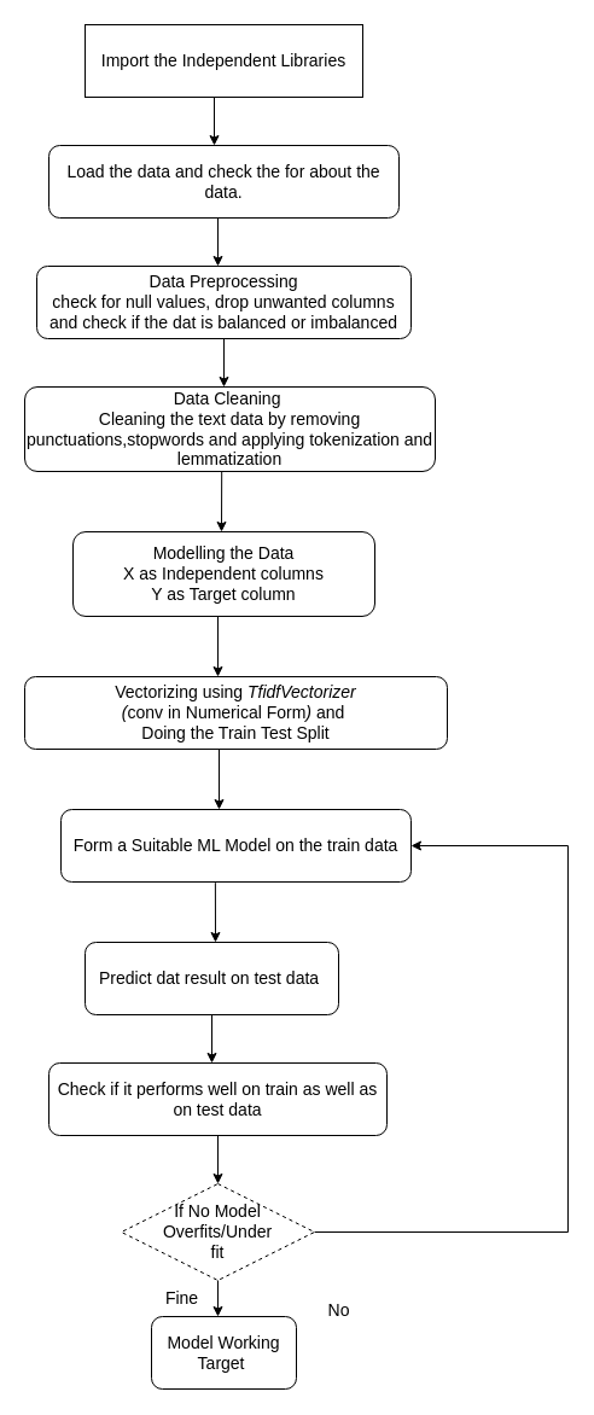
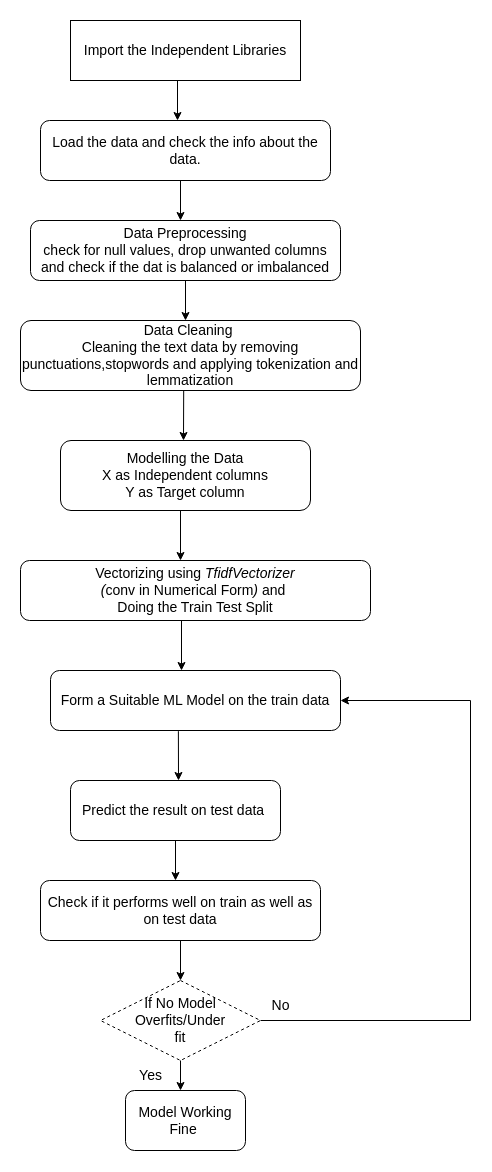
- <mxCell id="4" value="&lt;font style=&quot;font-size: 14px;&quot;&gt;Load the data and check the for about the data.&lt;/font&gt;" style="rounded=1;whiteSpace=wrap;html=1;" vertex="1" parent="1"><mxGeometry x="40" y="120" width="290" height="60" as="geometry" /></mxCell>
+ <mxCell id="4" value="&lt;font style=&quot;font-size: 14px;&quot;&gt;Load the data and check the info about the data.&lt;/font&gt;" style="rounded=1;whiteSpace=wrap;html=1;" vertex="1" parent="1"><mxGeometry x="40" y="120" width="290" height="60" as="geometry" /></mxCell>
- <mxCell id="16" value="Predict dat result on test data&amp;nbsp;" style="rounded=1;whiteSpace=wrap;html=1;fontSize=14;" vertex="1" parent="1"><mxGeometry x="70" y="780" width="210" height="60" as="geometry" /></mxCell>
+ <mxCell id="16" value="Predict the result on test data&amp;nbsp;" style="rounded=1;whiteSpace=wrap;html=1;fontSize=14;" vertex="1" parent="1"><mxGeometry x="70" y="780" width="210" height="60" as="geometry" /></mxCell>
- <mxCell id="23" value="Fine" style="text;html=1;align=center;verticalAlign=middle;resizable=0;points=[];autosize=1;strokeColor=none;fillColor=none;fontSize=14;" vertex="1" parent="1"><mxGeometry x="125" y="1060" width="50" height="30" as="geometry" /></mxCell>
+ <mxCell id="23" value="Yes" style="text;html=1;align=center;verticalAlign=middle;resizable=0;points=[];autosize=1;strokeColor=none;fillColor=none;fontSize=14;" vertex="1" parent="1"><mxGeometry x="125" y="1060" width="50" height="30" as="geometry" /></mxCell>
- <mxCell id="25" value="No" style="text;html=1;align=center;verticalAlign=middle;resizable=0;points=[];autosize=1;strokeColor=none;fillColor=none;fontSize=14;" vertex="1" parent="1"><mxGeometry x="260" y="1070" width="40" height="30" as="geometry" /></mxCell>
+ <mxCell id="25" value="No" style="text;html=1;align=center;verticalAlign=middle;resizable=0;points=[];autosize=1;strokeColor=none;fillColor=none;fontSize=14;" vertex="1" parent="1"><mxGeometry x="260" y="990" width="40" height="30" as="geometry" /></mxCell>
- <mxCell id="21" value="Model Working Target&amp;nbsp;" style="rounded=1;whiteSpace=wrap;html=1;fontSize=14;" vertex="1" parent="1"><mxGeometry x="125" y="1090" width="120" height="60" as="geometry" /></mxCell>
+ <mxCell id="21" value="Model Working Fine&amp;nbsp;" style="rounded=1;whiteSpace=wrap;html=1;fontSize=14;" vertex="1" parent="1"><mxGeometry x="125" y="1090" width="120" height="60" as="geometry" /></mxCell>
